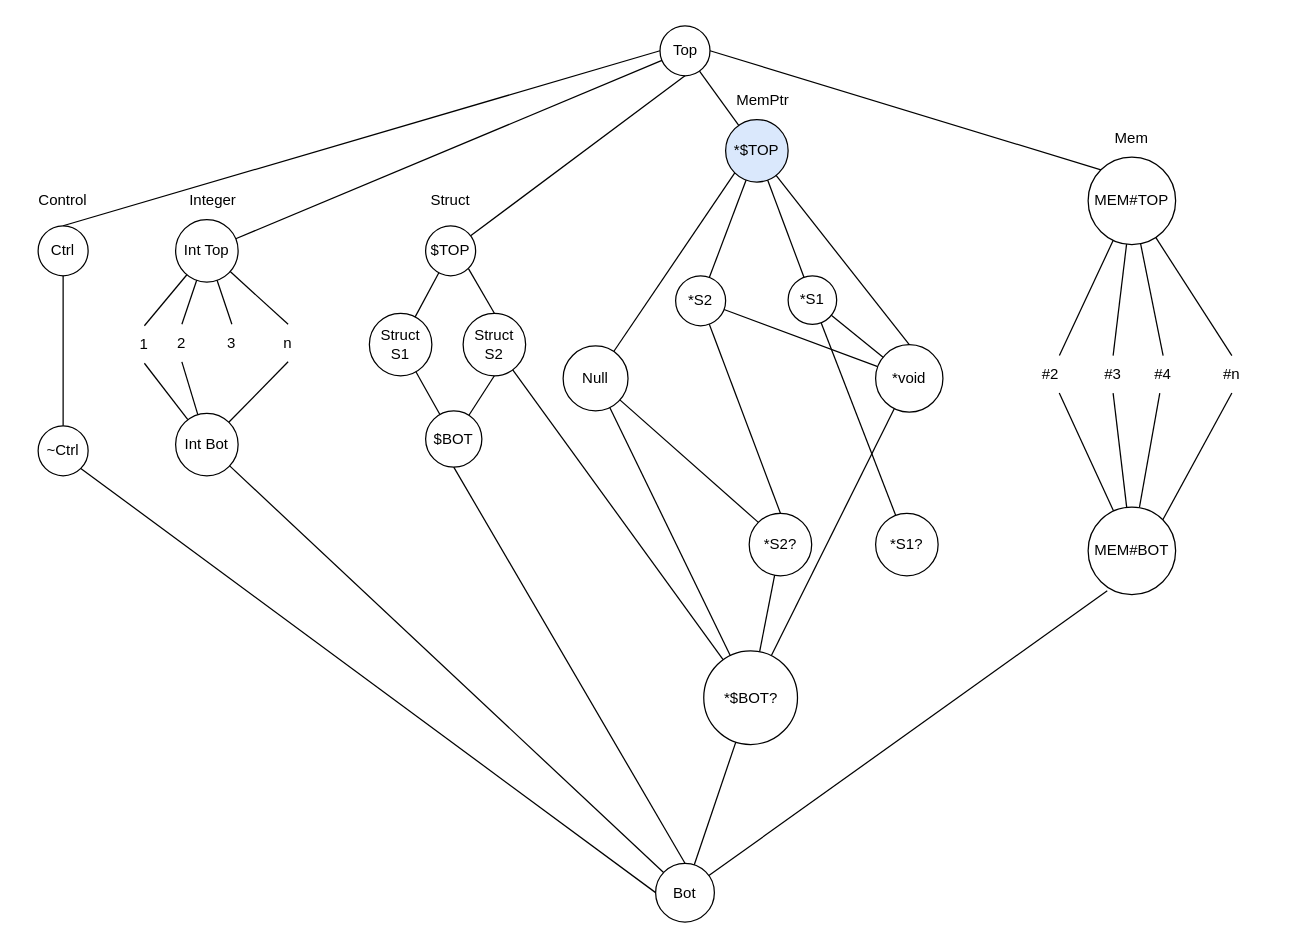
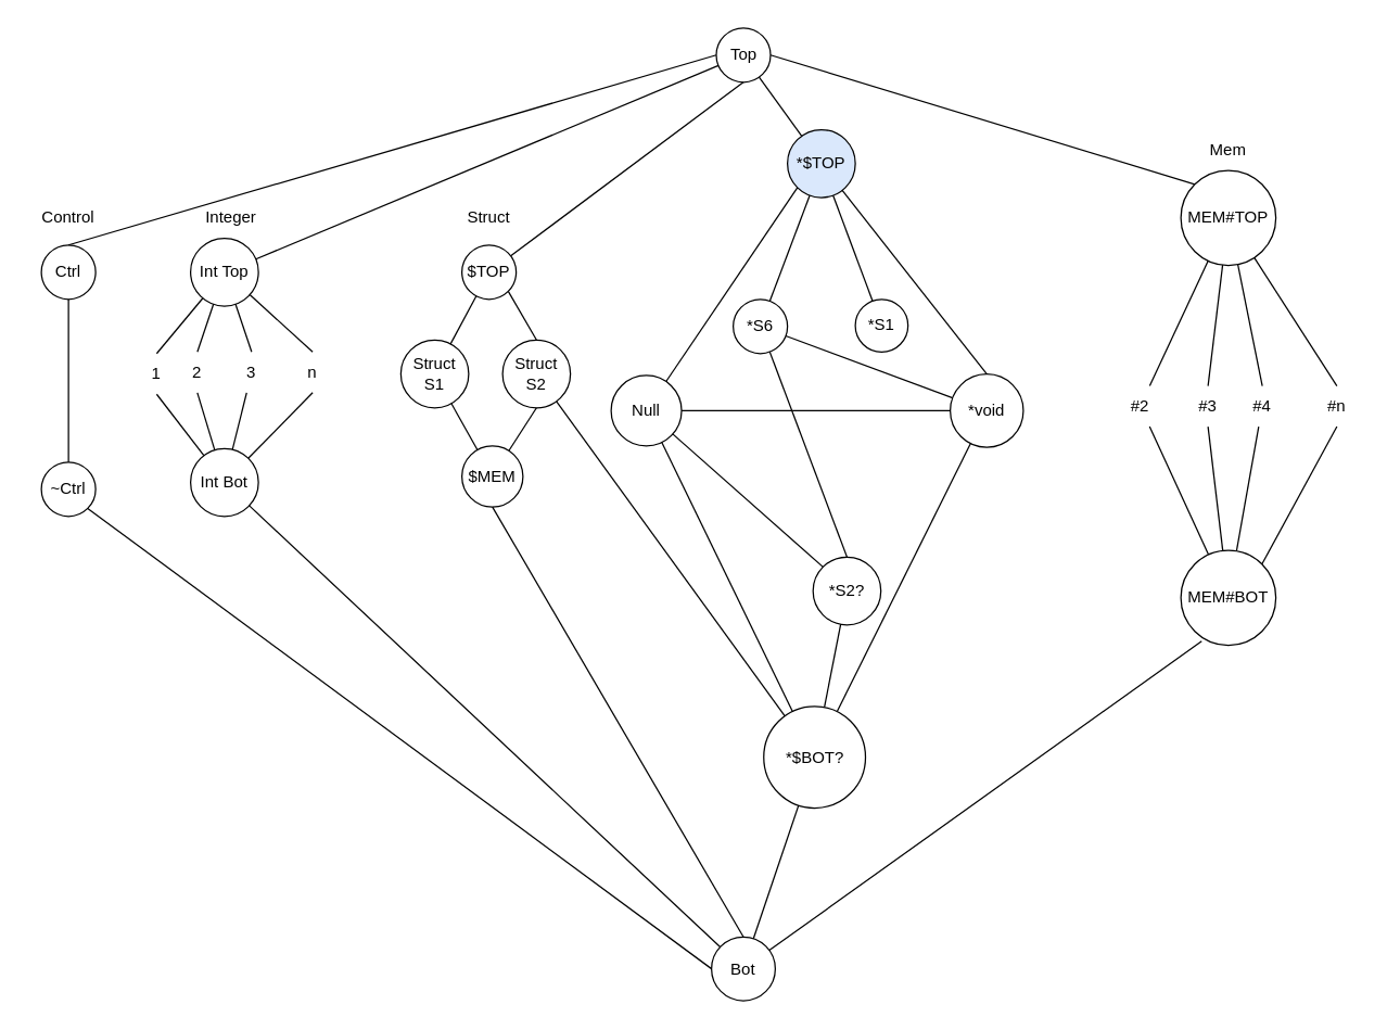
- <mxCell id="77" value="MemPtr" style="text;html=1;strokeColor=none;fillColor=none;align=center;verticalAlign=middle;whiteSpace=wrap;rounded=0;" parent="1" vertex="1"><mxGeometry x="580" y="65" width="60" height="30" as="geometry" /></mxCell>
- <mxCell id="65" value="*S2" style="ellipse;whiteSpace=wrap;html=1;aspect=fixed;" parent="1" vertex="1"><mxGeometry x="540" y="220" width="40" height="40" as="geometry" /></mxCell>
+ <mxCell id="65" value="*S6" style="ellipse;whiteSpace=wrap;html=1;aspect=fixed;" parent="1" vertex="1"><mxGeometry x="540" y="220" width="40" height="40" as="geometry" /></mxCell>
- <mxCell id="68" value="" style="endArrow=none;html=1;" parent="1" source="59" target="62" edge="1"><mxGeometry width="50" height="50" relative="1" as="geometry"><mxPoint x="650" y="620" as="sourcePoint" /><mxPoint x="700" y="570" as="targetPoint" /></mxGeometry></mxCell>
+ <mxCell id="68" value="" style="endArrow=none;html=1;" parent="1" source="59" target="58" edge="1"><mxGeometry width="50" height="50" relative="1" as="geometry"><mxPoint x="650" y="620" as="sourcePoint" /><mxPoint x="700" y="570" as="targetPoint" /></mxGeometry></mxCell>
+ <mxCell id="15" value="" style="endArrow=none;html=1;" parent="1" source="4" target="8" edge="1"><mxGeometry width="50" height="50" relative="1" as="geometry"><mxPoint x="140" y="390" as="sourcePoint" /><mxPoint x="190" y="340" as="targetPoint" /></mxGeometry></mxCell>
- <mxCell id="64" value="" style="endArrow=none;html=1;" parent="1" source="63" target="62" edge="1"><mxGeometry width="50" height="50" relative="1" as="geometry"><mxPoint x="640" y="220" as="sourcePoint" /><mxPoint x="690" y="170" as="targetPoint" /></mxGeometry></mxCell>
- <mxCell id="39" value="$BOT" style="ellipse;whiteSpace=wrap;html=1;aspect=fixed;" parent="1" vertex="1"><mxGeometry x="340" y="328.07" width="45" height="45" as="geometry" /></mxCell>
+ <mxCell id="39" value="$MEM" style="ellipse;whiteSpace=wrap;html=1;aspect=fixed;" parent="1" vertex="1"><mxGeometry x="340" y="328.07" width="45" height="45" as="geometry" /></mxCell>
- <mxCell id="63" value="*S1?" style="ellipse;whiteSpace=wrap;html=1;aspect=fixed;" parent="1" vertex="1"><mxGeometry x="700" y="410" width="50" height="50" as="geometry" /></mxCell>
